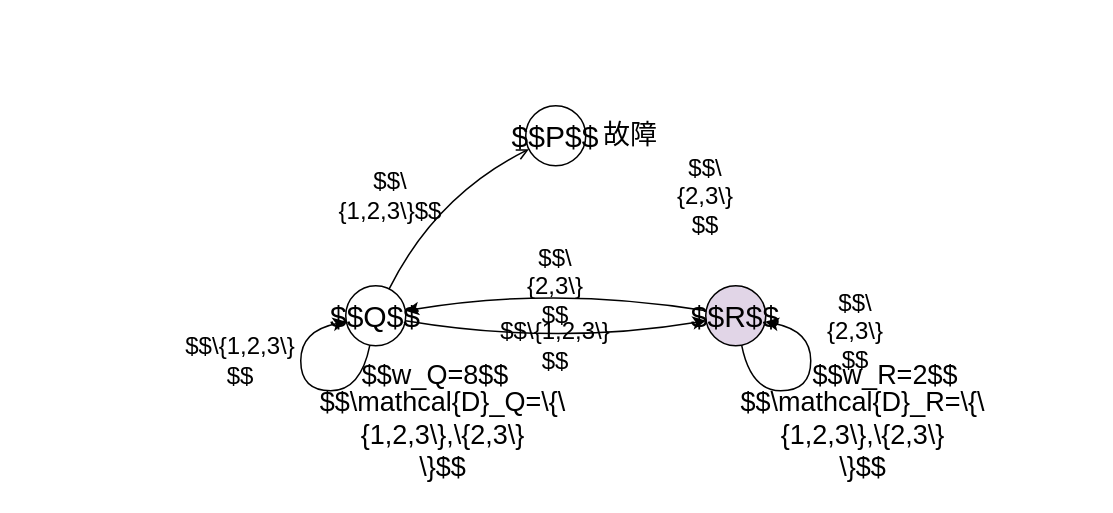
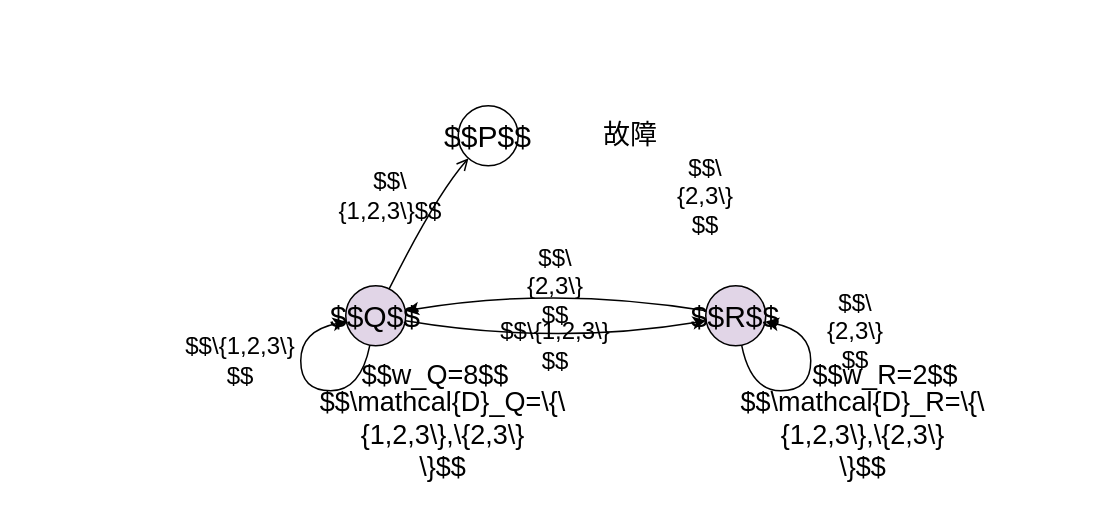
- <mxCell id="3" value="&lt;font style=&quot;font-size: 20px;&quot;&gt;$$P$$&lt;/font&gt;" style="ellipse;whiteSpace=wrap;html=1;aspect=fixed;" parent="1" vertex="1"><mxGeometry x="350" y="70" width="40" height="40" as="geometry" /></mxCell>
+ <mxCell id="3" value="&lt;font style=&quot;font-size: 20px;&quot;&gt;$$P$$&lt;/font&gt;" style="ellipse;whiteSpace=wrap;html=1;aspect=fixed;" parent="1" vertex="1"><mxGeometry x="305" y="70" width="40" height="40" as="geometry" /></mxCell>
- <mxCell id="4" value="&lt;font style=&quot;font-size: 20px;&quot;&gt;$$Q$$&lt;/font&gt;" style="ellipse;whiteSpace=wrap;html=1;aspect=fixed;" parent="1" vertex="1"><mxGeometry x="230" y="190" width="40" height="40" as="geometry" /></mxCell>
+ <mxCell id="4" value="&lt;font style=&quot;font-size: 20px;&quot;&gt;$$Q$$&lt;/font&gt;" style="ellipse;whiteSpace=wrap;html=1;aspect=fixed;fillColor=#e1d5e7;" parent="1" vertex="1"><mxGeometry x="230" y="190" width="40" height="40" as="geometry" /></mxCell>
